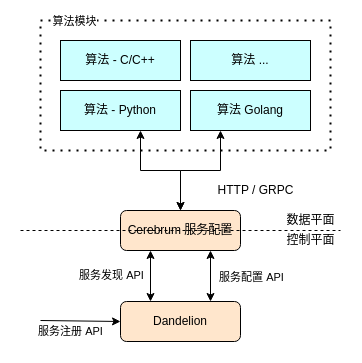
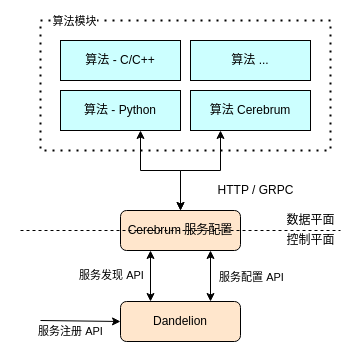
- <mxCell id="3" value="算法 Golang" style="rounded=0;whiteSpace=wrap;html=1;fillColor=#CCFFFF;" vertex="1" parent="1"><mxGeometry x="190" y="90" width="120" height="40" as="geometry" /></mxCell>
+ <mxCell id="3" value="算法 Cerebrum" style="rounded=0;whiteSpace=wrap;html=1;fillColor=#CCFFFF;" vertex="1" parent="1"><mxGeometry x="190" y="90" width="120" height="40" as="geometry" /></mxCell>
